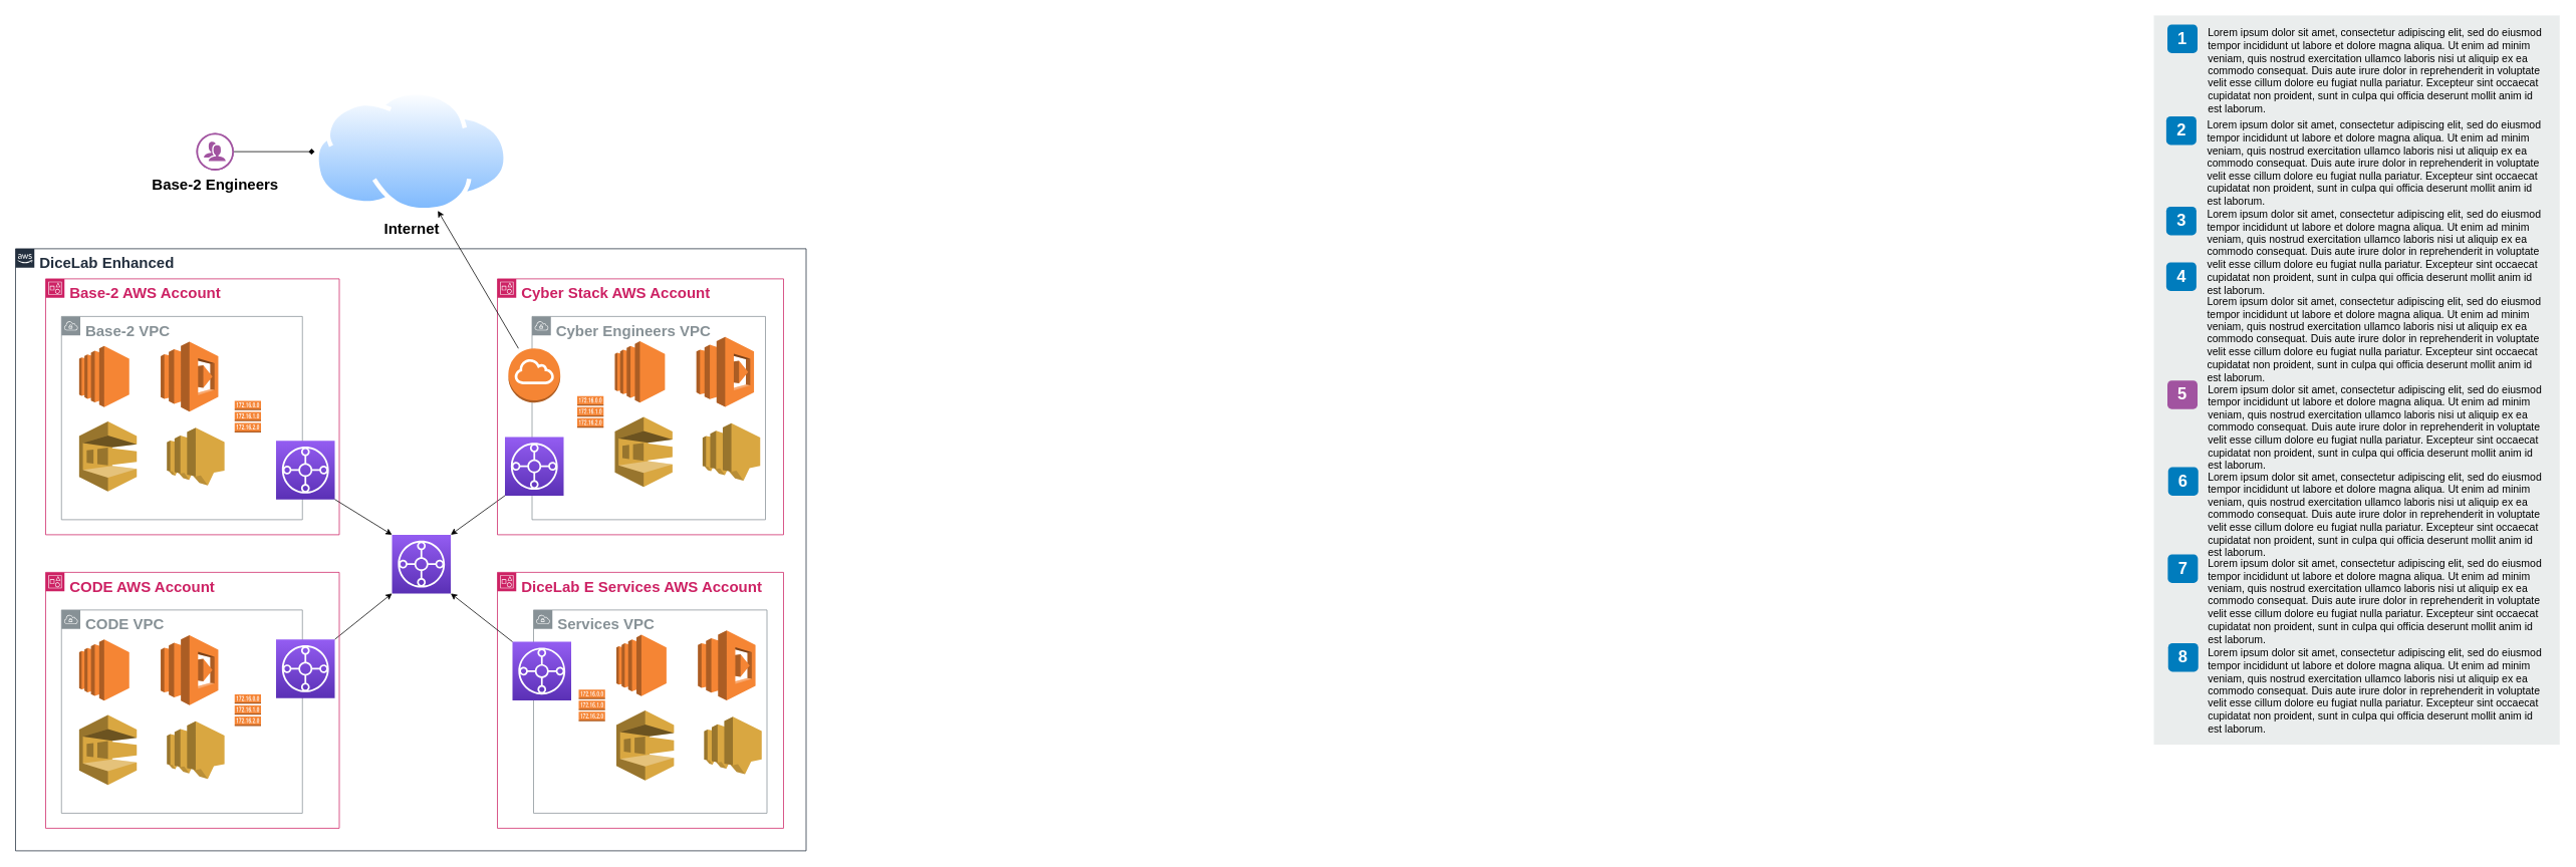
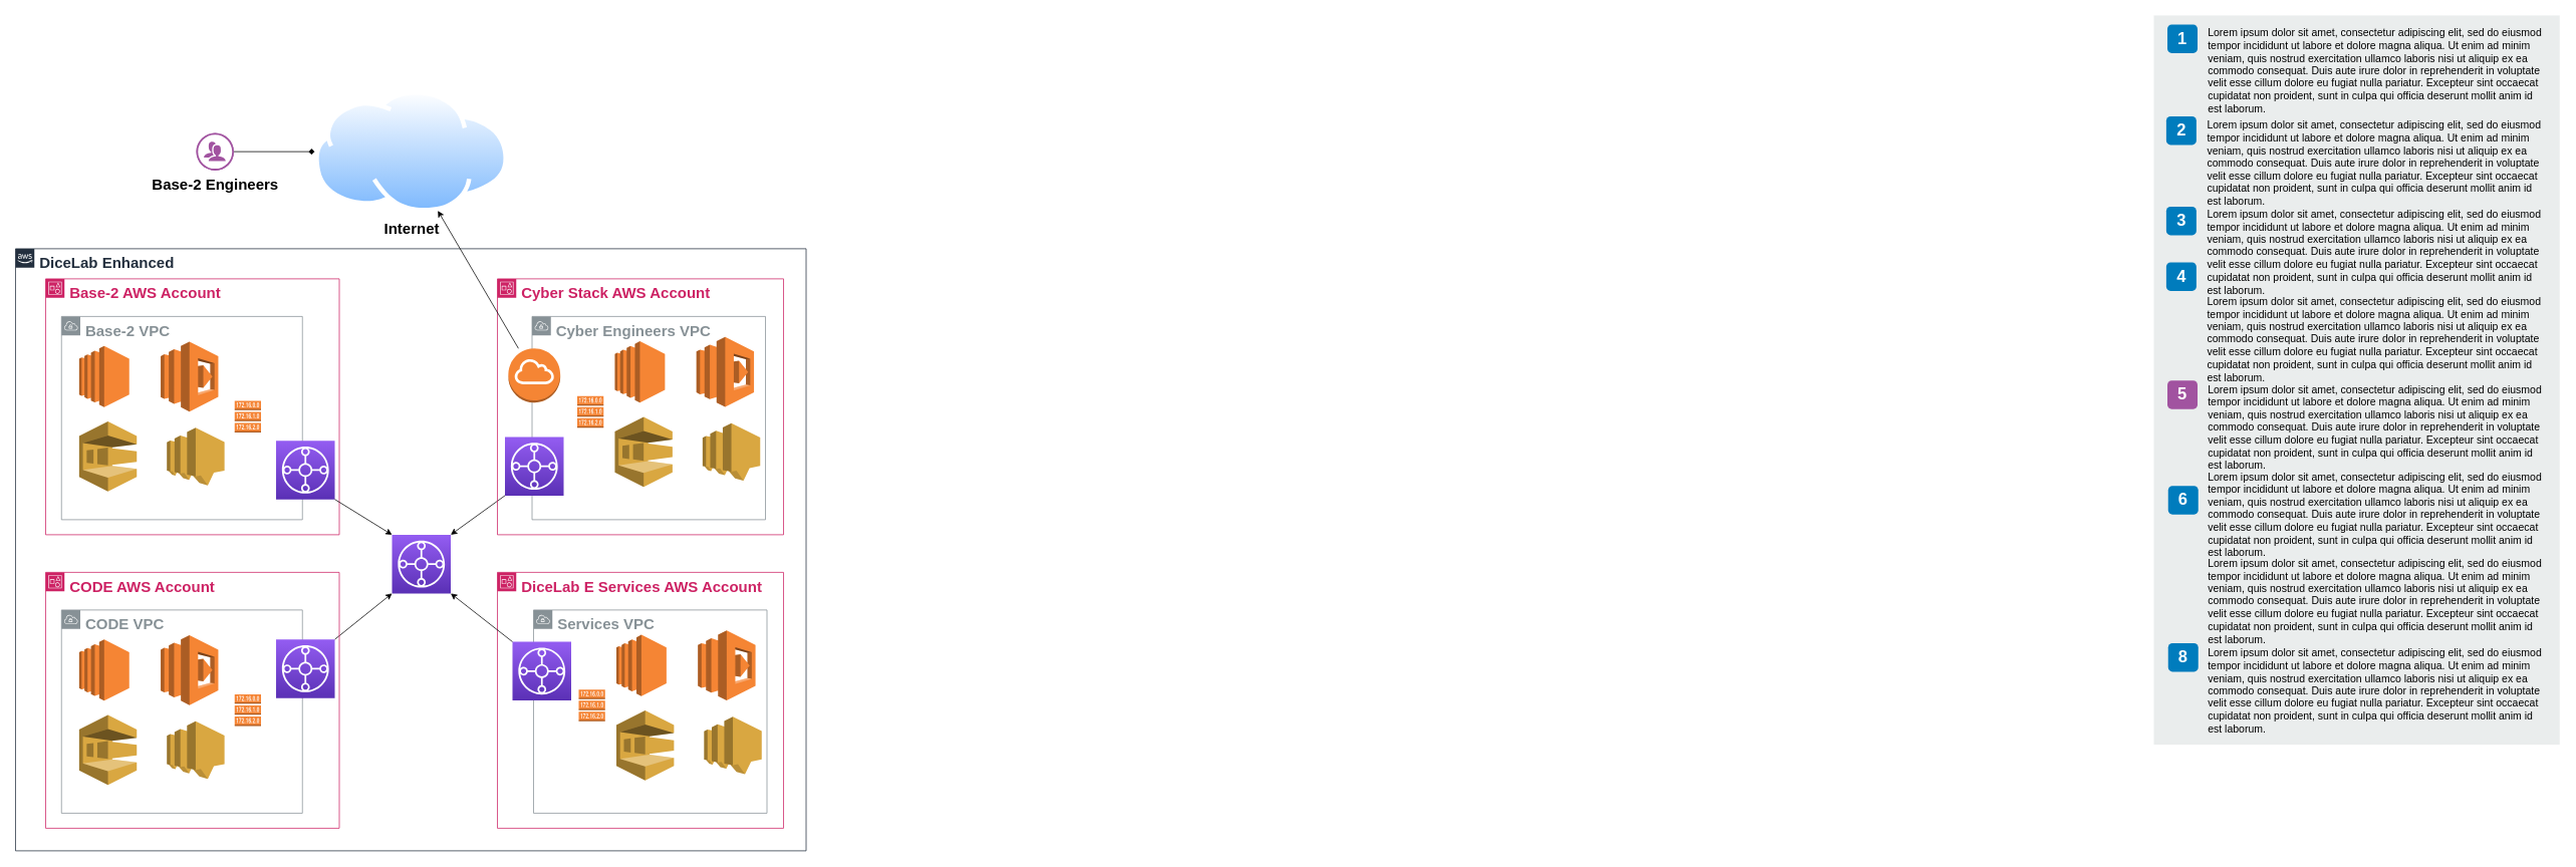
- <mxCell id="9" value="6" style="rounded=1;whiteSpace=wrap;html=1;fillColor=#007CBD;strokeColor=none;fontColor=#FFFFFF;fontStyle=1;fontSize=22;labelBackgroundColor=none;" parent="1" vertex="1"><mxGeometry x="2879" y="620" width="40" height="38" as="geometry" /></mxCell>
+ <mxCell id="9" value="6" style="rounded=1;whiteSpace=wrap;html=1;fillColor=#007CBD;strokeColor=none;fontColor=#FFFFFF;fontStyle=1;fontSize=22;labelBackgroundColor=none;" parent="1" vertex="1"><mxGeometry x="2879" y="645" width="40" height="38" as="geometry" /></mxCell>
- <mxCell id="10" value="7" style="rounded=1;whiteSpace=wrap;html=1;fillColor=#007CBD;strokeColor=none;fontColor=#FFFFFF;fontStyle=1;fontSize=22;labelBackgroundColor=none;" parent="1" vertex="1"><mxGeometry x="2878.5" y="736" width="40" height="38" as="geometry" /></mxCell>
